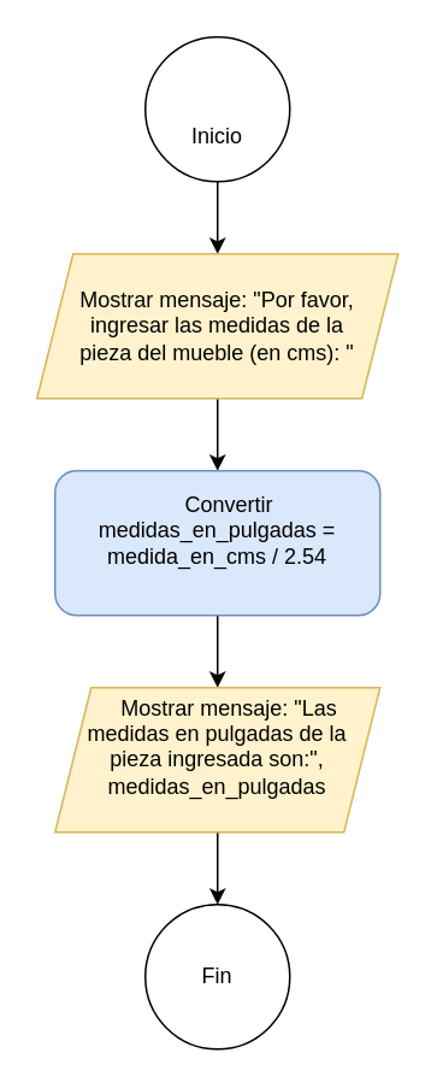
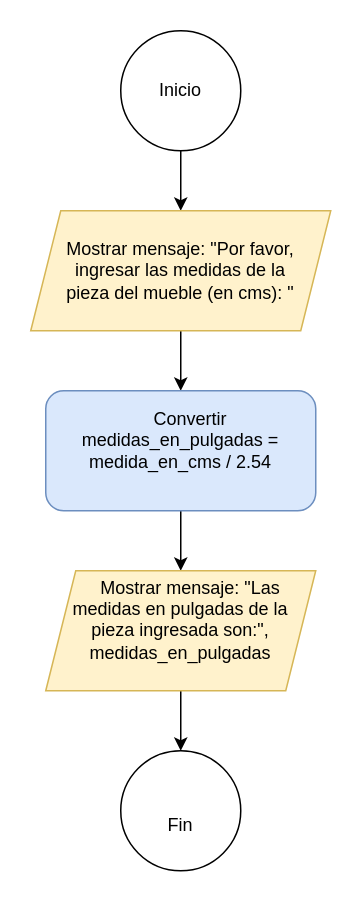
- <mxCell id="4" value="Inicio" style="text;html=1;strokeColor=none;fillColor=none;align=center;verticalAlign=middle;whiteSpace=wrap;rounded=0;" vertex="1" parent="1"><mxGeometry x="90" y="60" width="60" height="30" as="geometry" /></mxCell>
+ <mxCell id="4" value="Inicio" style="text;html=1;strokeColor=none;fillColor=none;align=center;verticalAlign=middle;whiteSpace=wrap;rounded=0;" vertex="1" parent="1"><mxGeometry x="90" y="45" width="60" height="30" as="geometry" /></mxCell>
- <mxCell id="15" value="Fin" style="text;html=1;strokeColor=none;fillColor=none;align=center;verticalAlign=middle;whiteSpace=wrap;rounded=0;" vertex="1" parent="1"><mxGeometry x="90" y="525" width="60" height="30" as="geometry" /></mxCell>
+ <mxCell id="15" value="Fin" style="text;html=1;strokeColor=none;fillColor=none;align=center;verticalAlign=middle;whiteSpace=wrap;rounded=0;" vertex="1" parent="1"><mxGeometry x="90" y="535" width="60" height="30" as="geometry" /></mxCell>
